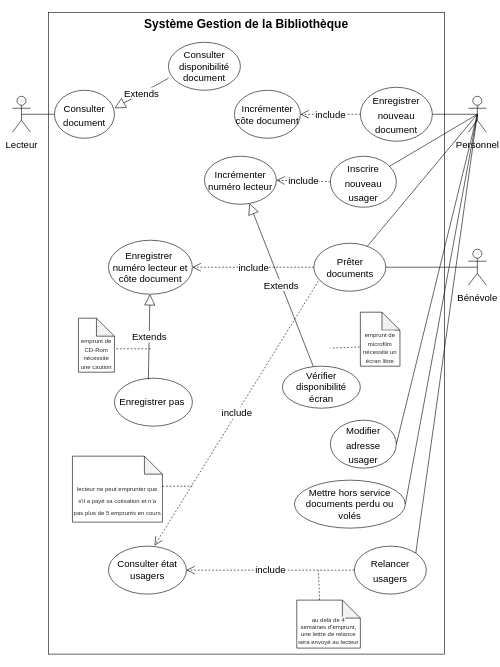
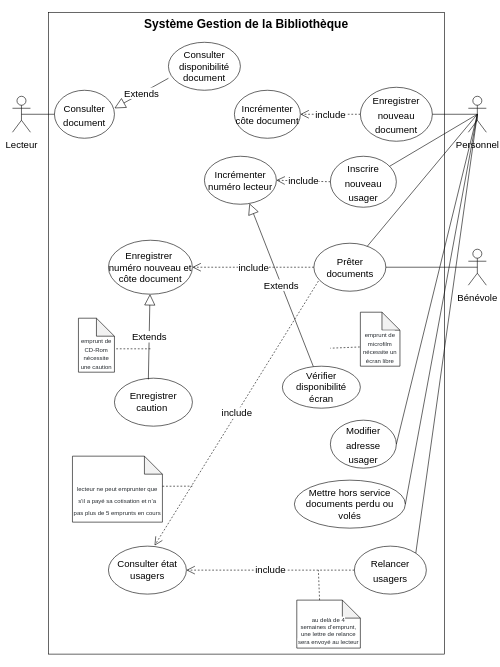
- <mxCell id="24" value="Enregistrer&amp;nbsp; numéro lecteur et côte document" style="ellipse;whiteSpace=wrap;html=1;fontSize=16;" parent="1" vertex="1"><mxGeometry x="180" y="400" width="140" height="90" as="geometry" /></mxCell>
+ <mxCell id="24" value="Enregistrer&amp;nbsp; numéro nouveau et côte document" style="ellipse;whiteSpace=wrap;html=1;fontSize=16;" parent="1" vertex="1"><mxGeometry x="180" y="400" width="140" height="90" as="geometry" /></mxCell>
- <mxCell id="25" value="Enregistrer pas&amp;nbsp;" style="ellipse;whiteSpace=wrap;html=1;fontSize=16;" parent="1" vertex="1"><mxGeometry x="190" y="630" width="130" height="80" as="geometry" /></mxCell>
+ <mxCell id="25" value="Enregistrer caution&amp;nbsp;" style="ellipse;whiteSpace=wrap;html=1;fontSize=16;" parent="1" vertex="1"><mxGeometry x="190" y="630" width="130" height="80" as="geometry" /></mxCell>
